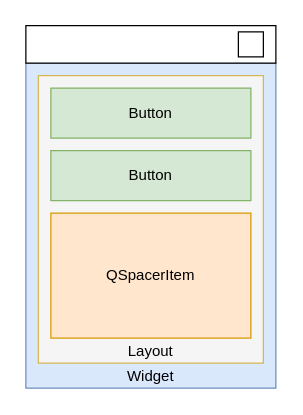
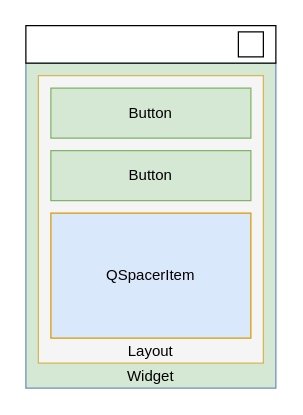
- <mxCell id="7" value="QSpacerItem" style="rounded=0;whiteSpace=wrap;html=1;fillColor=#ffe6cc;strokeColor=#d79b00;" parent="1" vertex="1"><mxGeometry x="40" y="170" width="160" height="100" as="geometry" /></mxCell>
+ <mxCell id="7" value="QSpacerItem" style="rounded=0;whiteSpace=wrap;html=1;fillColor=#dae8fc;strokeColor=#d79b00;" parent="1" vertex="1"><mxGeometry x="40" y="170" width="160" height="100" as="geometry" /></mxCell>
- <mxCell id="2" value="Widget" style="rounded=0;whiteSpace=wrap;html=1;fillColor=#dae8fc;strokeColor=#6c8ebf;verticalAlign=bottom;" parent="1" vertex="1"><mxGeometry x="20" y="50" width="200" height="260" as="geometry" /></mxCell>
+ <mxCell id="2" value="Widget" style="rounded=0;whiteSpace=wrap;html=1;fillColor=#d5e8d4;strokeColor=#6c8ebf;verticalAlign=bottom;" parent="1" vertex="1"><mxGeometry x="20" y="50" width="200" height="260" as="geometry" /></mxCell>
